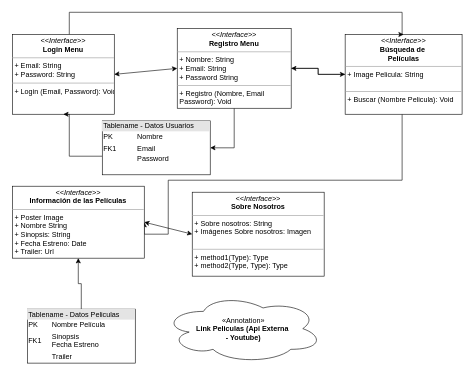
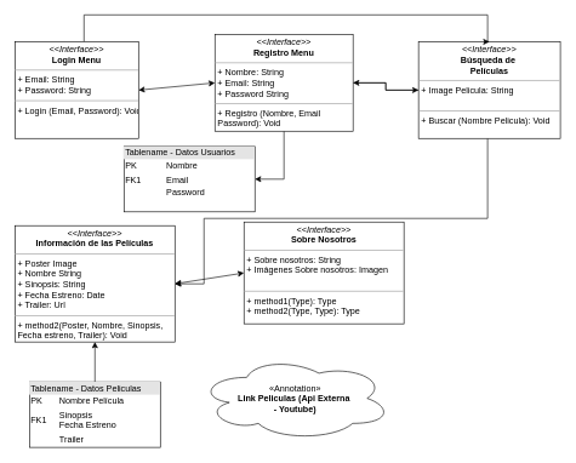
- <mxCell id="16" style="edgeStyle=orthogonalEdgeStyle;rounded=0;orthogonalLoop=1;jettySize=auto;html=1;entryX=0.5;entryY=1;entryDx=0;entryDy=0;" parent="1" source="17" target="9" edge="1"><mxGeometry relative="1" as="geometry"><Array as="points"><mxPoint x="115" y="260" /></Array></mxGeometry></mxCell>
- <mxCell id="10" value="&lt;p style=&quot;margin: 0px ; margin-top: 4px ; text-align: center&quot;&gt;&lt;i&gt;&amp;lt;&amp;lt;Interface&amp;gt;&amp;gt;&lt;/i&gt;&lt;br&gt;&lt;b&gt;Información&amp;nbsp;de las&amp;nbsp;Películas&lt;/b&gt;&lt;span style=&quot;font-weight: bold&quot;&gt;&#09;&lt;/span&gt;&lt;/p&gt;&lt;hr size=&quot;1&quot;&gt;&lt;p style=&quot;margin: 0px ; margin-left: 4px&quot;&gt;+ Poster Image&lt;br&gt;&lt;/p&gt;&lt;p style=&quot;margin: 0px ; margin-left: 4px&quot;&gt;+ Nombre String&lt;br&gt;+ Sinopsis: String&lt;/p&gt;&lt;p style=&quot;margin: 0px ; margin-left: 4px&quot;&gt;+ Fecha Estreno: Date&lt;/p&gt;&lt;p style=&quot;margin: 0px 0px 0px 4px&quot;&gt;+ Trailer: Url&lt;/p&gt;&lt;hr size=&quot;1&quot;&gt;&lt;p style=&quot;margin: 0px ; margin-left: 4px&quot;&gt;+ method2(Poster, Nombre, Sinopsis,&lt;/p&gt;&lt;p style=&quot;margin: 0px ; margin-left: 4px&quot;&gt;Fecha estreno, Trailer): Void&lt;/p&gt;" style="verticalAlign=top;align=left;overflow=fill;fontSize=12;fontFamily=Helvetica;html=1;rounded=0;shadow=0;comic=0;labelBackgroundColor=none;strokeWidth=1" parent="1" vertex="1"><mxGeometry x="20" y="310" width="220" height="120" as="geometry" /></mxCell>
+ <mxCell id="10" value="&lt;p style=&quot;margin: 0px ; margin-top: 4px ; text-align: center&quot;&gt;&lt;i&gt;&amp;lt;&amp;lt;Interface&amp;gt;&amp;gt;&lt;/i&gt;&lt;br&gt;&lt;b&gt;Información&amp;nbsp;de las&amp;nbsp;Películas&lt;/b&gt;&lt;span style=&quot;font-weight: bold&quot;&gt;&#09;&lt;/span&gt;&lt;/p&gt;&lt;hr size=&quot;1&quot;&gt;&lt;p style=&quot;margin: 0px ; margin-left: 4px&quot;&gt;+ Poster Image&lt;br&gt;&lt;/p&gt;&lt;p style=&quot;margin: 0px ; margin-left: 4px&quot;&gt;+ Nombre String&lt;br&gt;+ Sinopsis: String&lt;/p&gt;&lt;p style=&quot;margin: 0px ; margin-left: 4px&quot;&gt;+ Fecha Estreno: Date&lt;/p&gt;&lt;p style=&quot;margin: 0px 0px 0px 4px&quot;&gt;+ Trailer: Url&lt;/p&gt;&lt;hr size=&quot;1&quot;&gt;&lt;p style=&quot;margin: 0px ; margin-left: 4px&quot;&gt;+ method2(Poster, Nombre, Sinopsis,&lt;/p&gt;&lt;p style=&quot;margin: 0px ; margin-left: 4px&quot;&gt;Fecha estreno, Trailer): Void&lt;/p&gt;" style="verticalAlign=top;align=left;overflow=fill;fontSize=12;fontFamily=Helvetica;html=1;rounded=0;shadow=0;comic=0;labelBackgroundColor=none;strokeWidth=1" parent="1" vertex="1"><mxGeometry x="20" y="310" width="220" height="160" as="geometry" /></mxCell>
- <mxCell id="11" value="&lt;p style=&quot;margin: 0px ; margin-top: 4px ; text-align: center&quot;&gt;&lt;i&gt;&amp;lt;&amp;lt;Interface&amp;gt;&amp;gt;&lt;/i&gt;&lt;br&gt;&lt;b&gt;Sobre Nosotros&lt;/b&gt;&lt;/p&gt;&lt;hr size=&quot;1&quot;&gt;&lt;p style=&quot;margin: 0px ; margin-left: 4px&quot;&gt;+ Sobre nosotros: String&lt;/p&gt;&lt;p style=&quot;margin: 0px ; margin-left: 4px&quot;&gt;+ Imágenes Sobre nosotros: Imagen&lt;br&gt;&lt;/p&gt;&lt;br&gt;&lt;hr size=&quot;1&quot;&gt;&lt;p style=&quot;margin: 0px ; margin-left: 4px&quot;&gt;+ method1(Type): Type&lt;br&gt;+ method2(Type, Type): Type&lt;/p&gt;" style="verticalAlign=top;align=left;overflow=fill;fontSize=12;fontFamily=Helvetica;html=1;rounded=0;shadow=0;comic=0;labelBackgroundColor=none;strokeWidth=1" parent="1" vertex="1"><mxGeometry x="320" y="320" width="220" height="140" as="geometry" /></mxCell>
+ <mxCell id="11" value="&lt;p style=&quot;margin: 0px ; margin-top: 4px ; text-align: center&quot;&gt;&lt;i&gt;&amp;lt;&amp;lt;Interface&amp;gt;&amp;gt;&lt;/i&gt;&lt;br&gt;&lt;b&gt;Sobre Nosotros&lt;/b&gt;&lt;/p&gt;&lt;hr size=&quot;1&quot;&gt;&lt;p style=&quot;margin: 0px ; margin-left: 4px&quot;&gt;+ Sobre nosotros: String&lt;/p&gt;&lt;p style=&quot;margin: 0px ; margin-left: 4px&quot;&gt;+ Imágenes Sobre nosotros: Imagen&lt;br&gt;&lt;/p&gt;&lt;br&gt;&lt;hr size=&quot;1&quot;&gt;&lt;p style=&quot;margin: 0px ; margin-left: 4px&quot;&gt;+ method1(Type): Type&lt;br&gt;+ method2(Type, Type): Type&lt;/p&gt;" style="verticalAlign=top;align=left;overflow=fill;fontSize=12;fontFamily=Helvetica;html=1;rounded=0;shadow=0;comic=0;labelBackgroundColor=none;strokeWidth=1" parent="1" vertex="1"><mxGeometry x="335" y="305" width="220" height="140" as="geometry" /></mxCell>
- <mxCell id="15" value="&lt;div style=&quot;box-sizing: border-box ; width: 100% ; background: #e4e4e4 ; padding: 2px&quot;&gt;Tablename - Datos Peliculas&lt;/div&gt;&lt;table style=&quot;width: 100% ; font-size: 1em&quot; cellpadding=&quot;2&quot; cellspacing=&quot;0&quot;&gt;&lt;tbody&gt;&lt;tr&gt;&lt;td&gt;PK&lt;/td&gt;&lt;td&gt;Nombre Película&lt;/td&gt;&lt;/tr&gt;&lt;tr&gt;&lt;td&gt;FK1&lt;/td&gt;&lt;td&gt;Sinopsis&lt;br&gt;Fecha Estreno&lt;/td&gt;&lt;/tr&gt;&lt;tr&gt;&lt;td&gt;&lt;/td&gt;&lt;td&gt;Trailer&lt;/td&gt;&lt;/tr&gt;&lt;/tbody&gt;&lt;/table&gt;" style="verticalAlign=top;align=left;overflow=fill;html=1;" parent="1" vertex="1"><mxGeometry x="45" y="515" width="180" height="90" as="geometry" /></mxCell>
+ <mxCell id="15" value="&lt;div style=&quot;box-sizing: border-box ; width: 100% ; background: #e4e4e4 ; padding: 2px&quot;&gt;Tablename - Datos Peliculas&lt;/div&gt;&lt;table style=&quot;width: 100% ; font-size: 1em&quot; cellpadding=&quot;2&quot; cellspacing=&quot;0&quot;&gt;&lt;tbody&gt;&lt;tr&gt;&lt;td&gt;PK&lt;/td&gt;&lt;td&gt;Nombre Película&lt;/td&gt;&lt;/tr&gt;&lt;tr&gt;&lt;td&gt;FK1&lt;/td&gt;&lt;td&gt;Sinopsis&lt;br&gt;Fecha Estreno&lt;/td&gt;&lt;/tr&gt;&lt;tr&gt;&lt;td&gt;&lt;/td&gt;&lt;td&gt;Trailer&lt;/td&gt;&lt;/tr&gt;&lt;/tbody&gt;&lt;/table&gt;" style="verticalAlign=top;align=left;overflow=fill;html=1;" parent="1" vertex="1"><mxGeometry x="40" y="525" width="180" height="90" as="geometry" /></mxCell>
